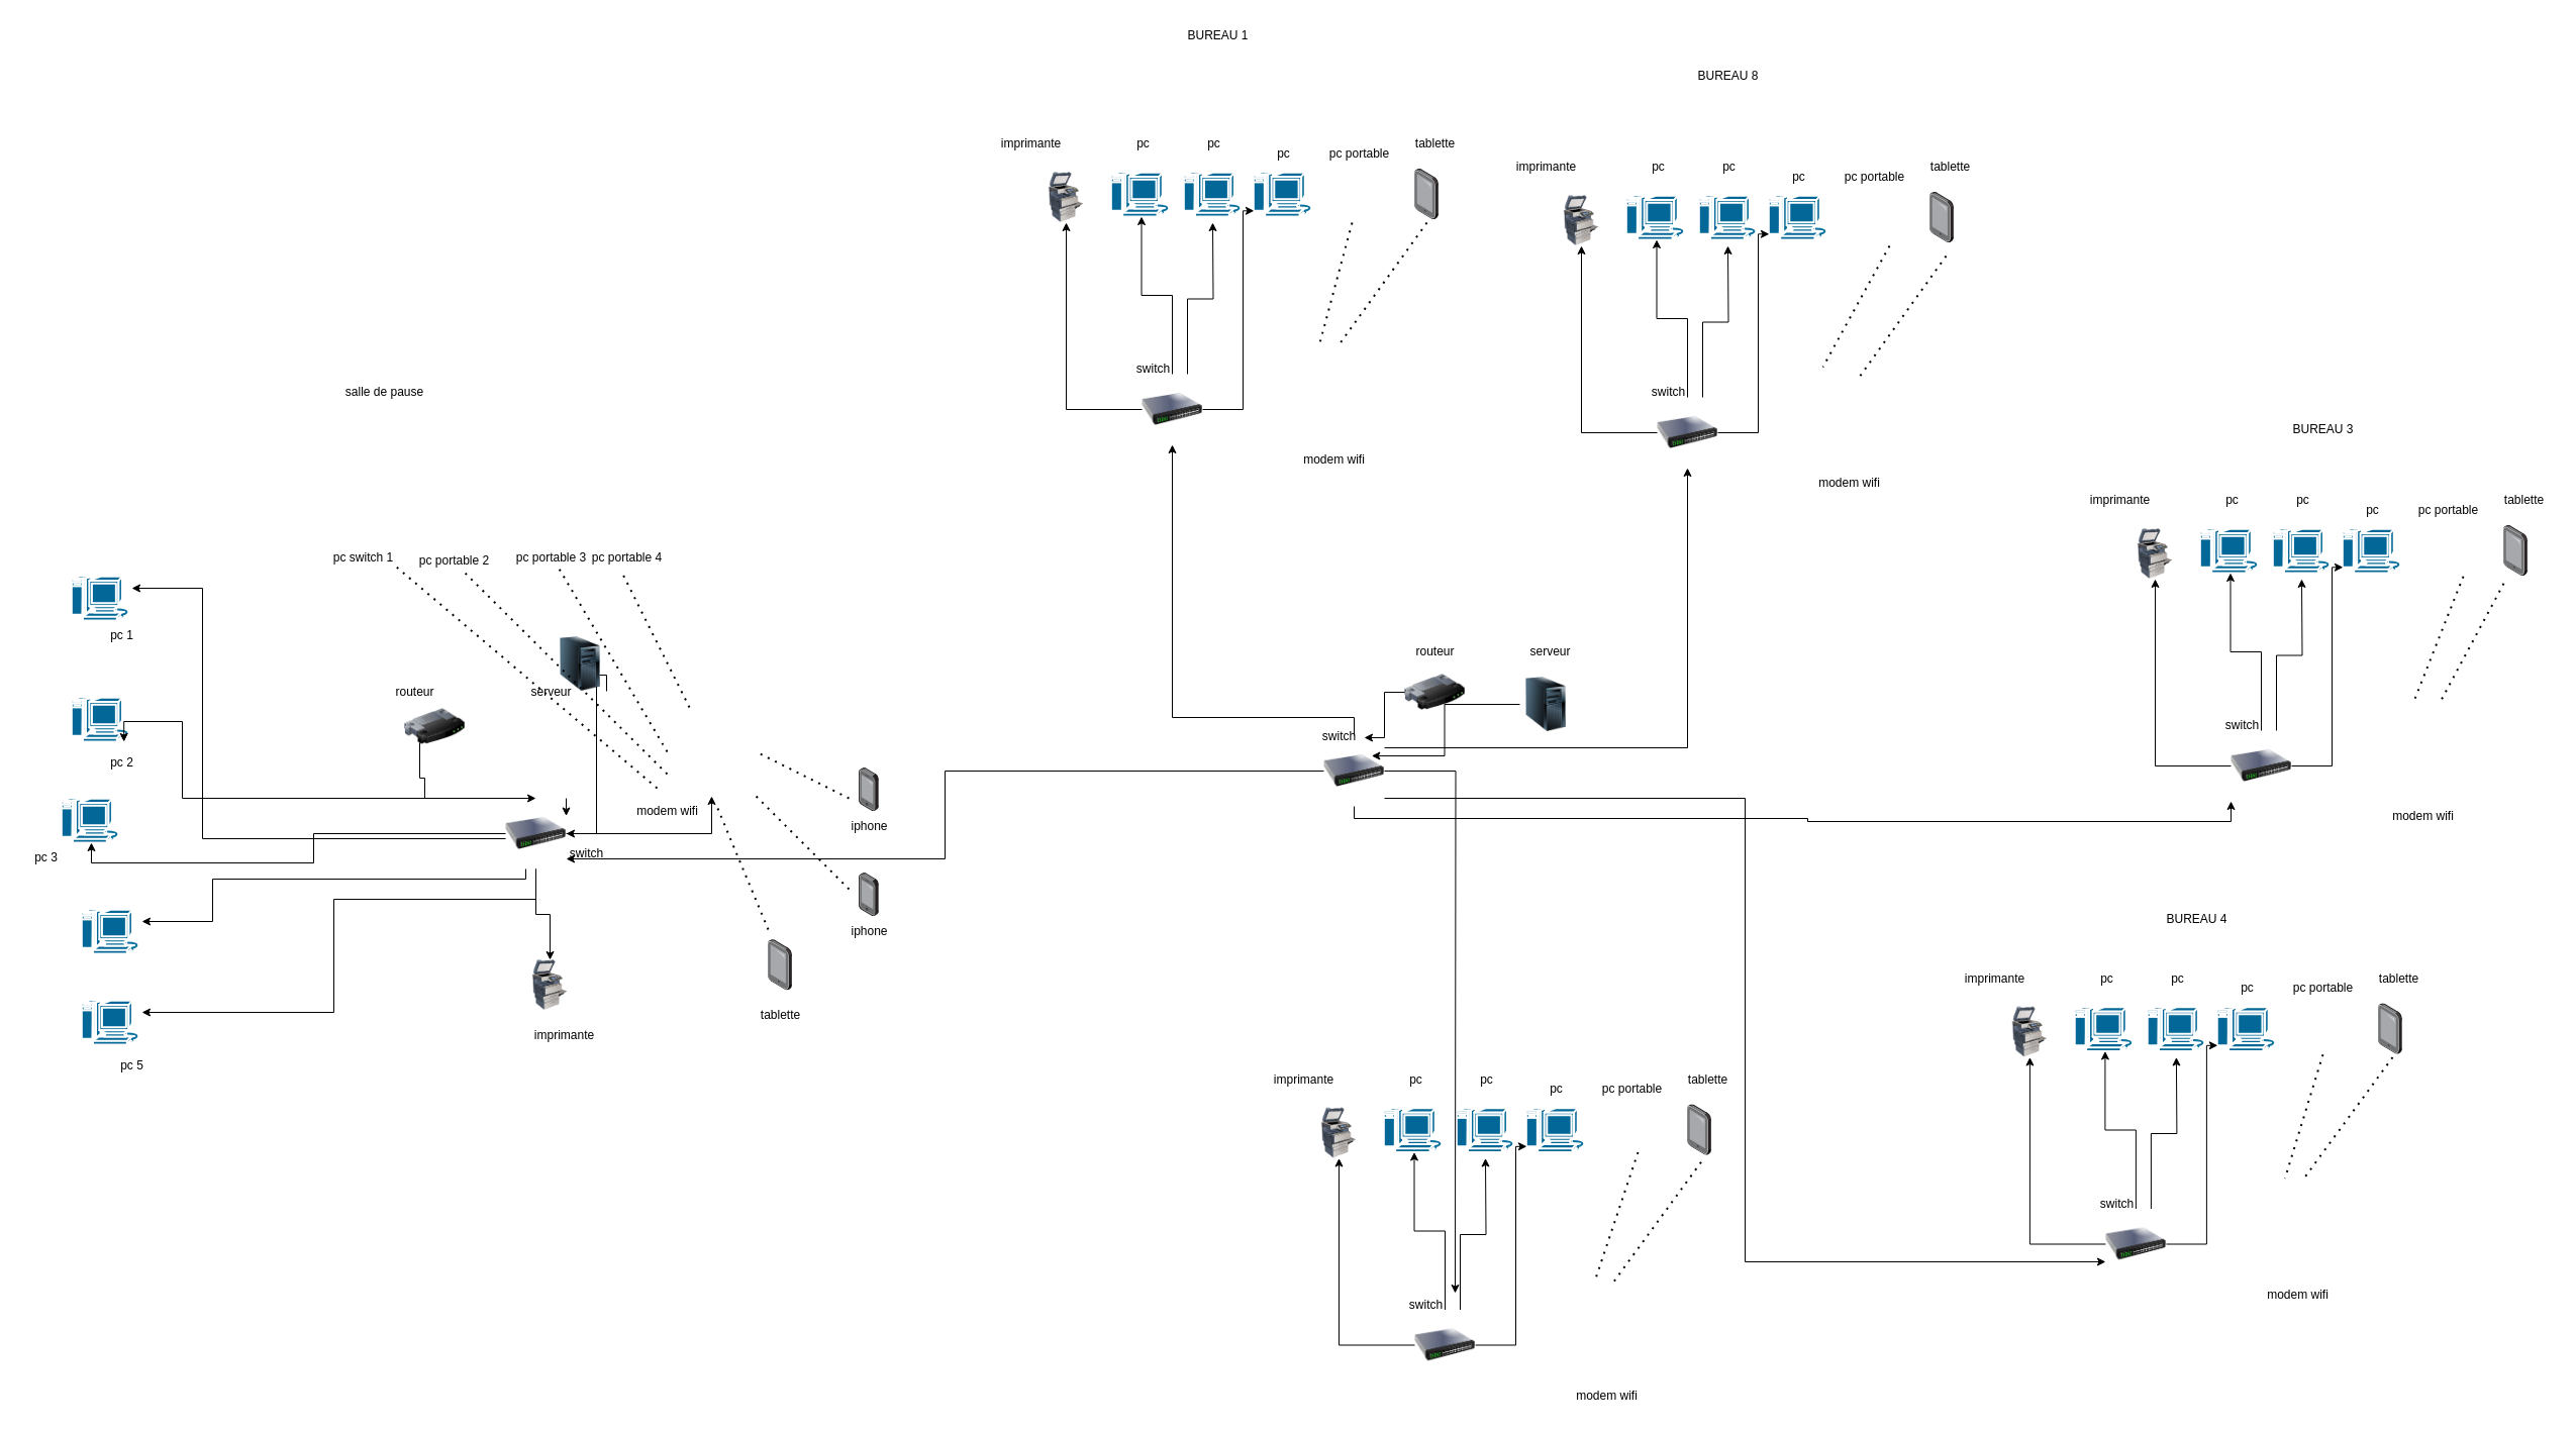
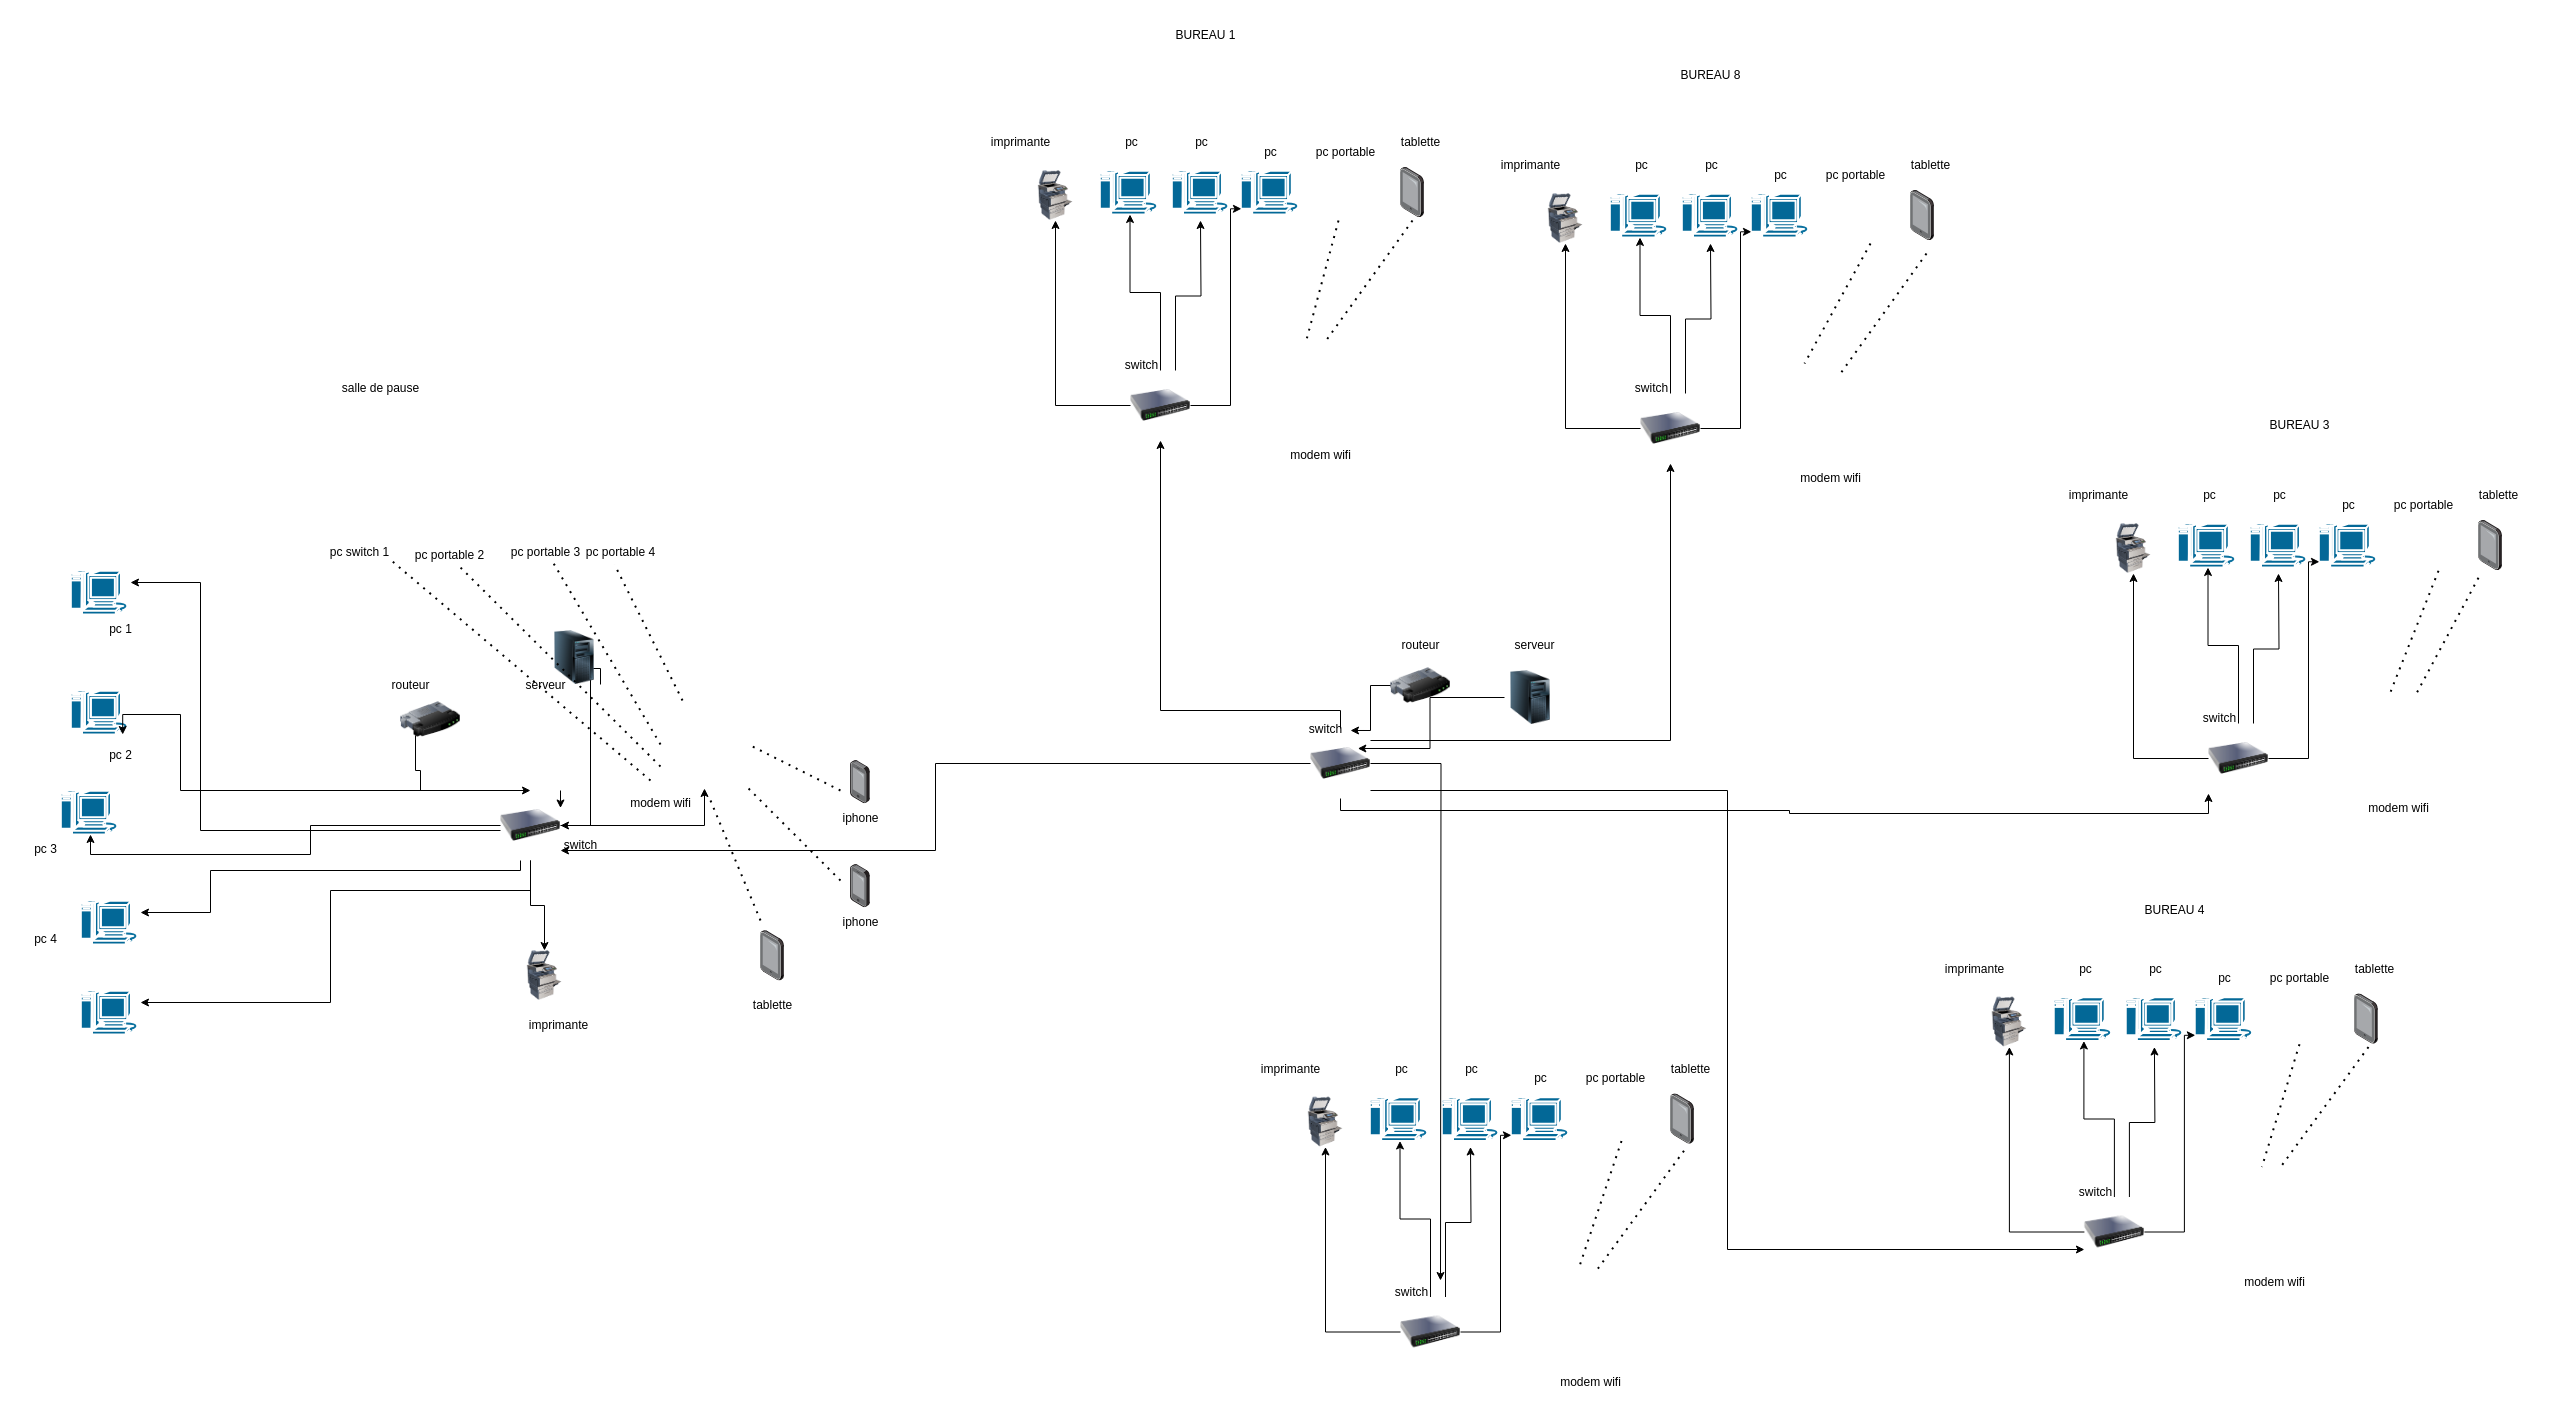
+ <mxCell id="33" value="pc 4" style="text;html=1;align=center;verticalAlign=middle;resizable=0;points=[];autosize=1;strokeColor=none;fillColor=none;" vertex="1" parent="1"><mxGeometry x="20" y="923.5" width="50" height="30" as="geometry" /></mxCell>
- <mxCell id="31" value="pc 5" style="text;html=1;align=center;verticalAlign=middle;resizable=0;points=[];autosize=1;strokeColor=none;fillColor=none;" vertex="1" parent="1"><mxGeometry x="104.5" y="1040" width="50" height="30" as="geometry" /></mxCell>
